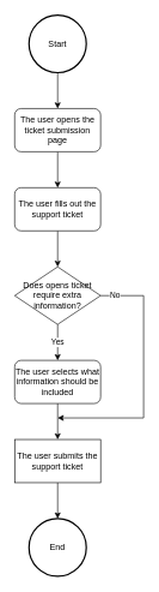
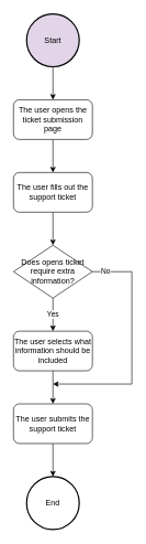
- <mxCell id="3" value="Start" style="ellipse;whiteSpace=wrap;html=1;aspect=fixed;strokeWidth=2;" vertex="1" parent="1"><mxGeometry x="40" y="20" width="80" height="80" as="geometry" /></mxCell>
+ <mxCell id="3" value="Start" style="ellipse;whiteSpace=wrap;html=1;aspect=fixed;strokeWidth=2;fillColor=#e1d5e7;" vertex="1" parent="1"><mxGeometry x="40" y="20" width="80" height="80" as="geometry" /></mxCell>
- <mxCell id="14" value="The user submits the support ticket" style="whiteSpace=wrap;html=1;strokeWidth=1;rounded=0;" vertex="1" parent="1"><mxGeometry x="20" y="610" width="120" height="60" as="geometry" /></mxCell>
+ <mxCell id="14" value="The user submits the support ticket" style="rounded=1;whiteSpace=wrap;html=1;strokeWidth=1;" vertex="1" parent="1"><mxGeometry x="20" y="610" width="120" height="60" as="geometry" /></mxCell>
